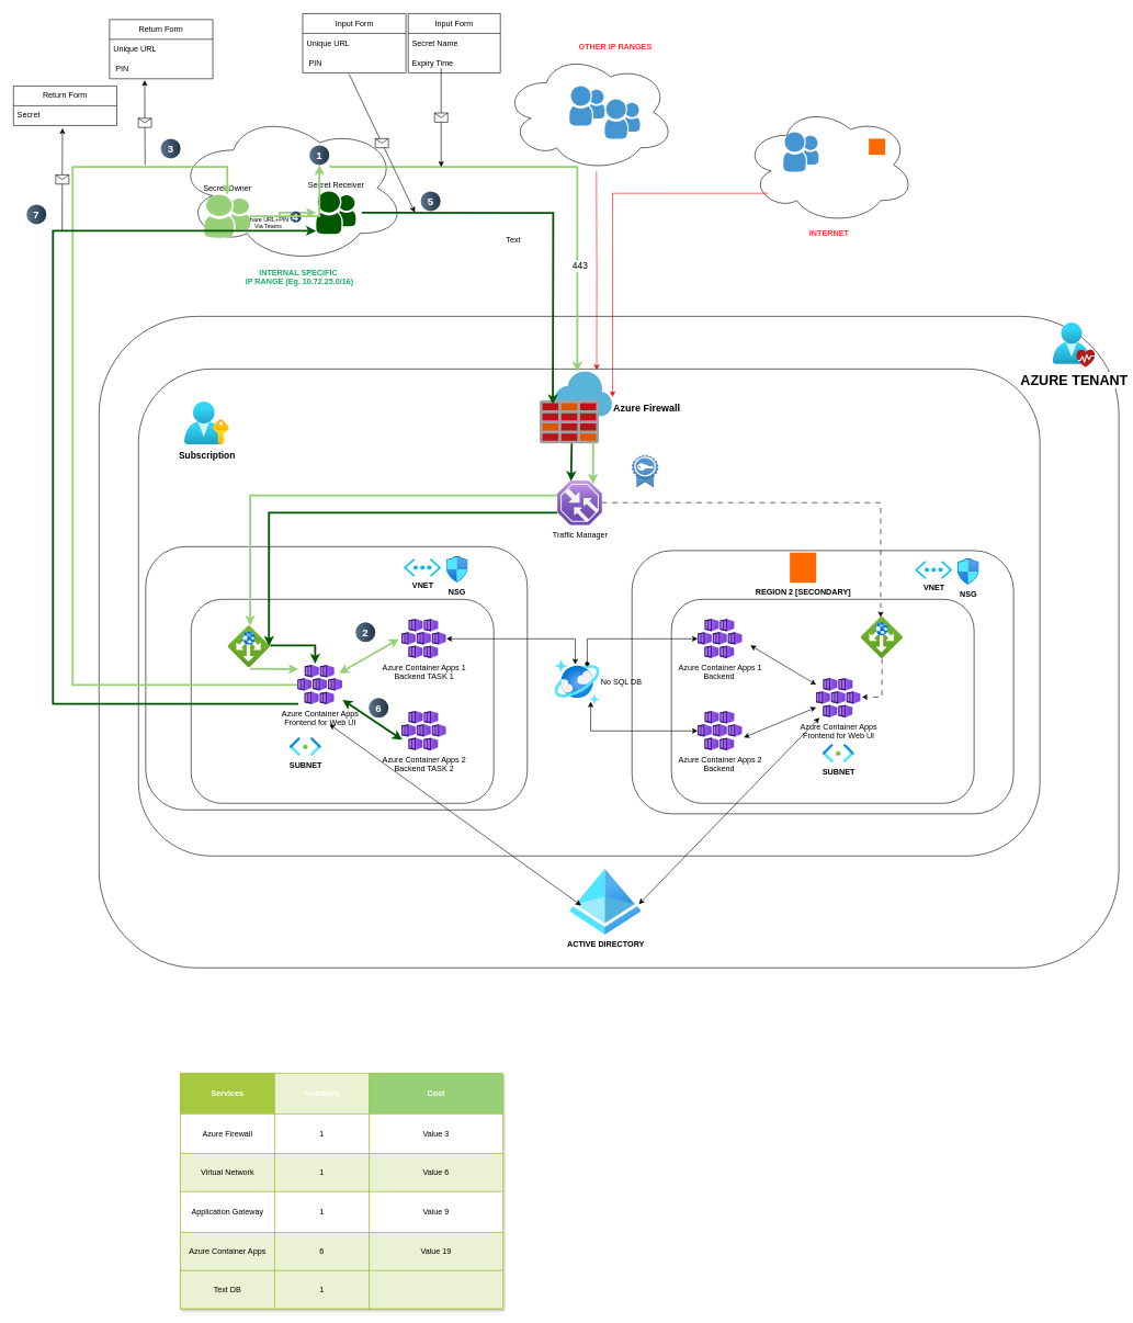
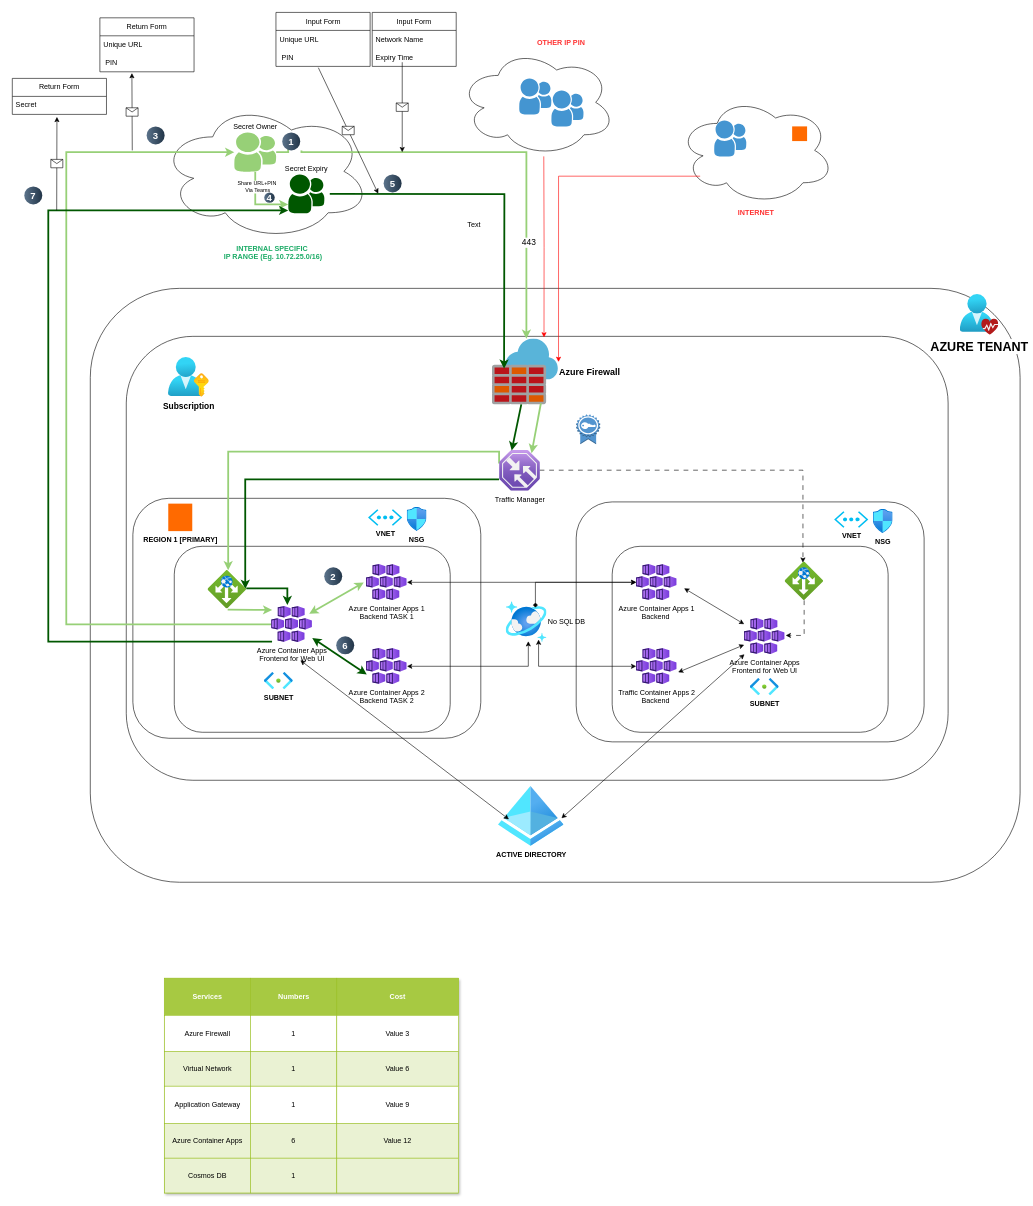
- <mxCell id="91" value="Secret Name" style="text;strokeColor=none;fillColor=none;align=left;verticalAlign=middle;spacingLeft=4;spacingRight=4;overflow=hidden;points=[[0,0.5],[1,0.5]];portConstraint=eastwest;rotatable=0;whiteSpace=wrap;html=1;" parent="90" vertex="1"><mxGeometry y="30" width="140" height="30" as="geometry" /></mxCell>
+ <mxCell id="91" value="Network Name" style="text;strokeColor=none;fillColor=none;align=left;verticalAlign=middle;spacingLeft=4;spacingRight=4;overflow=hidden;points=[[0,0.5],[1,0.5]];portConstraint=eastwest;rotatable=0;whiteSpace=wrap;html=1;" parent="90" vertex="1"><mxGeometry y="30" width="140" height="30" as="geometry" /></mxCell>
- <mxCell id="15" value="&lt;blockquote style=&quot;margin: 0 0 0 40px; border: none; padding: 0px;&quot;&gt;&lt;blockquote style=&quot;margin: 0 0 0 40px; border: none; padding: 0px;&quot;&gt;&lt;font style=&quot;color: rgb(255, 51, 51);&quot;&gt;&lt;span style=&quot;font-weight: 700; text-wrap-mode: nowrap;&quot;&gt;OTHER&amp;nbsp;&lt;/span&gt;&lt;span style=&quot;font-weight: 700; text-wrap-mode: nowrap;&quot;&gt;IP RANGES&lt;/span&gt;&lt;/font&gt;&lt;/blockquote&gt;&lt;/blockquote&gt;" style="ellipse;shape=cloud;whiteSpace=wrap;html=1;labelPosition=center;verticalLabelPosition=top;align=center;verticalAlign=bottom;" parent="14" vertex="1"><mxGeometry width="260" height="180" as="geometry" /></mxCell>
+ <mxCell id="15" value="&lt;blockquote style=&quot;margin: 0 0 0 40px; border: none; padding: 0px;&quot;&gt;&lt;blockquote style=&quot;margin: 0 0 0 40px; border: none; padding: 0px;&quot;&gt;&lt;font style=&quot;color: rgb(255, 51, 51);&quot;&gt;&lt;span style=&quot;font-weight: 700; text-wrap-mode: nowrap;&quot;&gt;OTHER&amp;nbsp;&lt;/span&gt;&lt;span style=&quot;font-weight: 700; text-wrap-mode: nowrap;&quot;&gt;IP PIN&lt;/span&gt;&lt;/font&gt;&lt;/blockquote&gt;&lt;/blockquote&gt;" style="ellipse;shape=cloud;whiteSpace=wrap;html=1;labelPosition=center;verticalLabelPosition=top;align=center;verticalAlign=bottom;" parent="14" vertex="1"><mxGeometry width="260" height="180" as="geometry" /></mxCell>
- <mxCell id="9" value="Secret Receiver" style="shadow=0;dashed=0;html=1;strokeColor=none;fillColor=#005700;labelPosition=center;verticalLabelPosition=top;verticalAlign=bottom;align=center;outlineConnect=0;shape=mxgraph.veeam.2d.group;" parent="7" vertex="1"><mxGeometry x="200" y="120" width="60.23" height="64.96" as="geometry" /></mxCell>
+ <mxCell id="9" value="Secret Expiry" style="shadow=0;dashed=0;html=1;strokeColor=none;fillColor=#005700;labelPosition=center;verticalLabelPosition=top;verticalAlign=bottom;align=center;outlineConnect=0;shape=mxgraph.veeam.2d.group;" parent="7" vertex="1"><mxGeometry x="200" y="120" width="60.23" height="64.96" as="geometry" /></mxCell>
- <mxCell id="12" value="Secret Owner" style="shadow=0;dashed=0;html=1;strokeColor=none;fillColor=#97D077;labelPosition=center;verticalLabelPosition=top;verticalAlign=bottom;align=center;outlineConnect=0;shape=mxgraph.veeam.2d.group;" parent="7" vertex="1"><mxGeometry x="30" y="125" width="69.85" height="65.51" as="geometry" /></mxCell>
+ <mxCell id="12" value="Secret Owner" style="shadow=0;dashed=0;html=1;strokeColor=none;fillColor=#97D077;labelPosition=center;verticalLabelPosition=top;verticalAlign=bottom;align=center;outlineConnect=0;shape=mxgraph.veeam.2d.group;" parent="7" vertex="1"><mxGeometry x="110" y="50" width="69.85" height="65.51" as="geometry" /></mxCell>
- <mxCell id="85" value="Text" style="text;html=1;align=center;verticalAlign=middle;whiteSpace=wrap;rounded=0;" parent="1" vertex="1"><mxGeometry x="750" y="350" width="60" height="30" as="geometry" /></mxCell>
+ <mxCell id="85" value="Text" style="text;html=1;align=center;verticalAlign=middle;whiteSpace=wrap;rounded=0;" parent="1" vertex="1"><mxGeometry x="760" y="360" width="60" height="30" as="geometry" /></mxCell>
- <mxCell id="33" value="&lt;b&gt;&lt;font style=&quot;font-size: 14px;&quot;&gt;Subscription&lt;/font&gt;&lt;/b&gt;" style="image;aspect=fixed;html=1;points=[];align=center;fontSize=12;image=img/lib/azure2/azure_stack/User_Subscriptions.svg;" parent="1" vertex="1"><mxGeometry x="280" y="610" width="68" height="66" as="geometry" /></mxCell>
+ <mxCell id="33" value="&lt;b&gt;&lt;font style=&quot;font-size: 14px;&quot;&gt;Subscription&lt;/font&gt;&lt;/b&gt;" style="image;aspect=fixed;html=1;points=[];align=center;fontSize=12;image=img/lib/azure2/azure_stack/User_Subscriptions.svg;" parent="1" vertex="1"><mxGeometry x="280" y="595" width="68" height="66" as="geometry" /></mxCell>
- <mxCell id="116" value="Traffic Manager" style="image;aspect=fixed;html=1;points=[];align=center;fontSize=12;image=img/lib/azure2/networking/Traffic_Manager_Profiles.svg;" parent="1" vertex="1"><mxGeometry x="847" y="730" width="68" height="68" as="geometry" /></mxCell>
+ <mxCell id="116" value="Traffic Manager" style="image;aspect=fixed;html=1;points=[];align=center;fontSize=12;image=img/lib/azure2/networking/Traffic_Manager_Profiles.svg;" parent="1" vertex="1"><mxGeometry x="832" y="750" width="68" height="68" as="geometry" /></mxCell>
+ <mxCell id="80" value="&lt;b&gt;REGION 1 [PRIMARY]&lt;/b&gt;" style="points=[];aspect=fixed;html=1;align=center;shadow=0;dashed=0;fillColor=#FF6A00;strokeColor=none;shape=mxgraph.alibaba_cloud.region;labelPosition=center;verticalLabelPosition=bottom;verticalAlign=top;" parent="1" vertex="1"><mxGeometry x="280" y="838.85" width="40" height="45.82" as="geometry" /></mxCell>
- <mxCell id="78" value="&lt;b&gt;REGION 2 [SECONDARY]&lt;/b&gt;" style="points=[];aspect=fixed;html=1;align=center;shadow=0;dashed=0;fillColor=#FF6A00;strokeColor=none;shape=mxgraph.alibaba_cloud.region;labelPosition=center;verticalLabelPosition=bottom;verticalAlign=top;" parent="1" vertex="1"><mxGeometry x="1200" y="839" width="40" height="45.82" as="geometry" /></mxCell>
- <mxCell id="66" style="edgeStyle=orthogonalEdgeStyle;rounded=0;orthogonalLoop=1;jettySize=auto;html=1;entryX=0.453;entryY=0.103;entryDx=0;entryDy=0;entryPerimeter=0;startArrow=classic;startFill=1;" parent="1" source="32" target="65" edge="1"><mxGeometry relative="1" as="geometry" /></mxCell>
+ <mxCell id="66" style="edgeStyle=orthogonalEdgeStyle;rounded=0;orthogonalLoop=1;jettySize=auto;html=1;startArrow=classic;startFill=1;" parent="1" source="32" target="74" edge="1"><mxGeometry relative="1" as="geometry" /></mxCell>
+ <mxCell id="67" style="edgeStyle=orthogonalEdgeStyle;rounded=0;orthogonalLoop=1;jettySize=auto;html=1;entryX=0.547;entryY=0.974;entryDx=0;entryDy=0;entryPerimeter=0;startArrow=classic;startFill=1;" parent="1" source="64" target="65" edge="1"><mxGeometry relative="1" as="geometry" /></mxCell>
- <mxCell id="75" value="Azure Container Apps 2&lt;br&gt;Backend&amp;nbsp;" style="image;aspect=fixed;html=1;points=[];align=center;fontSize=12;image=img/lib/azure2/compute/Container_Services_Deprecated.svg;" parent="1" vertex="1"><mxGeometry x="1060" y="1080" width="68" height="60" as="geometry" /></mxCell>
+ <mxCell id="75" value="Traffic Container Apps 2&lt;br&gt;Backend&amp;nbsp;" style="image;aspect=fixed;html=1;points=[];align=center;fontSize=12;image=img/lib/azure2/compute/Container_Services_Deprecated.svg;" parent="1" vertex="1"><mxGeometry x="1060" y="1080" width="68" height="60" as="geometry" /></mxCell>
- <mxCell id="28" value="&lt;b&gt;ACTIVE DIRECTORY&lt;/b&gt;" style="image;aspect=fixed;html=1;points=[];align=center;fontSize=12;image=img/lib/azure2/identity/Azure_Active_Directory.svg;" parent="1" vertex="1"><mxGeometry x="865" y="1320" width="109.38" height="100" as="geometry" /></mxCell>
+ <mxCell id="28" value="&lt;b&gt;ACTIVE DIRECTORY&lt;/b&gt;" style="image;aspect=fixed;html=1;points=[];align=center;fontSize=12;image=img/lib/azure2/identity/Azure_Active_Directory.svg;" parent="1" vertex="1"><mxGeometry x="830" y="1310" width="109.38" height="100" as="geometry" /></mxCell>
- <mxCell id="42" value="Numbers" style="connectable=0;recursiveResize=0;strokeColor=inherit;fillColor=#eaf2d3;align=center;fontStyle=1;fontColor=#FFFFFF;html=1;" parent="40" vertex="1"><mxGeometry x="143" width="144" height="62" as="geometry"><mxRectangle width="144" height="62" as="alternateBounds" /></mxGeometry></mxCell>
+ <mxCell id="42" value="Numbers" style="connectable=0;recursiveResize=0;strokeColor=inherit;fillColor=#A7C942;align=center;fontStyle=1;fontColor=#FFFFFF;html=1;" parent="40" vertex="1"><mxGeometry x="143" width="144" height="62" as="geometry"><mxRectangle width="144" height="62" as="alternateBounds" /></mxGeometry></mxCell>
- <mxCell id="43" value="Cost" style="connectable=0;recursiveResize=0;strokeColor=inherit;fillColor=#97d077;align=center;fontStyle=1;fontColor=#FFFFFF;html=1;" parent="40" vertex="1"><mxGeometry x="287" width="203" height="62" as="geometry"><mxRectangle width="203" height="62" as="alternateBounds" /></mxGeometry></mxCell>
+ <mxCell id="43" value="Cost" style="connectable=0;recursiveResize=0;strokeColor=inherit;fillColor=#A7C942;align=center;fontStyle=1;fontColor=#FFFFFF;html=1;" parent="40" vertex="1"><mxGeometry x="287" width="203" height="62" as="geometry"><mxRectangle width="203" height="62" as="alternateBounds" /></mxGeometry></mxCell>
- <mxCell id="59" value="Value 19" style="connectable=0;recursiveResize=0;strokeColor=inherit;fillColor=inherit;whiteSpace=wrap;html=1;" parent="56" vertex="1"><mxGeometry x="287" width="203" height="58" as="geometry"><mxRectangle width="203" height="58" as="alternateBounds" /></mxGeometry></mxCell>
+ <mxCell id="59" value="Value 12" style="connectable=0;recursiveResize=0;strokeColor=inherit;fillColor=inherit;whiteSpace=wrap;html=1;" parent="56" vertex="1"><mxGeometry x="287" width="203" height="58" as="geometry"><mxRectangle width="203" height="58" as="alternateBounds" /></mxGeometry></mxCell>
- <mxCell id="61" value="Text DB" style="connectable=0;recursiveResize=0;strokeColor=inherit;fillColor=inherit;whiteSpace=wrap;html=1;" parent="60" vertex="1"><mxGeometry width="143" height="58" as="geometry"><mxRectangle width="143" height="58" as="alternateBounds" /></mxGeometry></mxCell>
+ <mxCell id="61" value="Cosmos DB" style="connectable=0;recursiveResize=0;strokeColor=inherit;fillColor=inherit;whiteSpace=wrap;html=1;" parent="60" vertex="1"><mxGeometry width="143" height="58" as="geometry"><mxRectangle width="143" height="58" as="alternateBounds" /></mxGeometry></mxCell>
